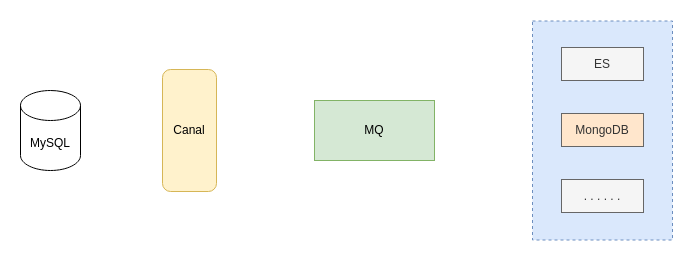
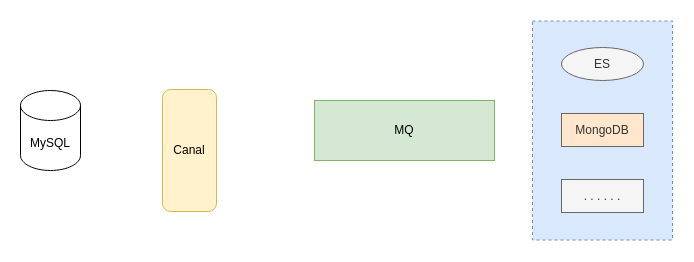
- <mxCell id="6" value="ES" style="rounded=0;whiteSpace=wrap;html=1;fillColor=#f5f5f5;strokeColor=#666666;fontColor=#333333;" vertex="1" parent="1"><mxGeometry x="561" y="47" width="82" height="33" as="geometry" /></mxCell>
+ <mxCell id="6" value="ES" style="ellipse;whiteSpace=wrap;html=1;fillColor=#f5f5f5;strokeColor=#666666;fontColor=#333333;" vertex="1" parent="1"><mxGeometry x="561" y="47" width="82" height="33" as="geometry" /></mxCell>
- <mxCell id="3" value="Canal" style="rounded=1;whiteSpace=wrap;html=1;fillColor=#fff2cc;strokeColor=#d6b656;" vertex="1" parent="1"><mxGeometry x="162" y="69" width="54" height="122" as="geometry" /></mxCell>
+ <mxCell id="3" value="Canal" style="rounded=1;whiteSpace=wrap;html=1;fillColor=#fff2cc;strokeColor=#d6b656;" vertex="1" parent="1"><mxGeometry x="162" y="89" width="54" height="122" as="geometry" /></mxCell>
- <mxCell id="4" value="MQ" style="rounded=0;whiteSpace=wrap;html=1;fillColor=#d5e8d4;strokeColor=#82b366;" vertex="1" parent="1"><mxGeometry x="314" y="100" width="120" height="60" as="geometry" /></mxCell>
+ <mxCell id="4" value="MQ" style="rounded=0;whiteSpace=wrap;html=1;fillColor=#d5e8d4;strokeColor=#82b366;" vertex="1" parent="1"><mxGeometry x="314" y="100" width="180" height="60" as="geometry" /></mxCell>
